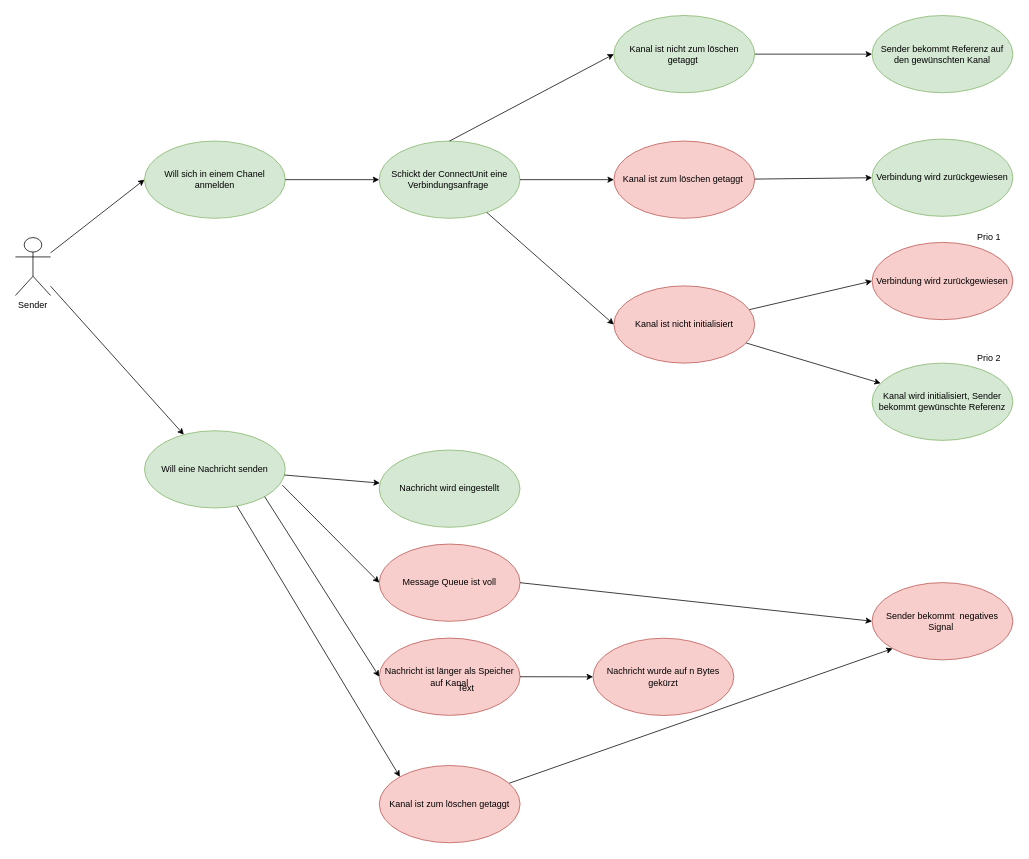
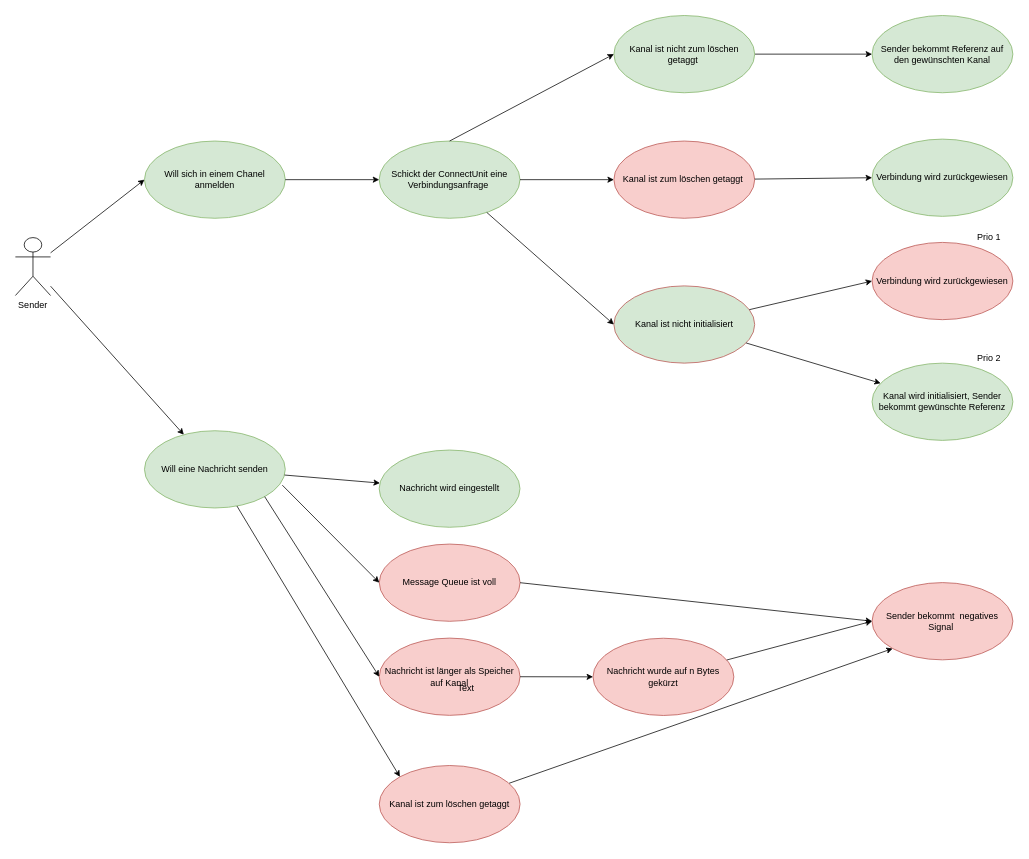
- <mxCell id="10" value="Kanal ist nicht initialisiert" style="ellipse;whiteSpace=wrap;html=1;fillColor=#f8cecc;strokeColor=#b85450;" parent="1" vertex="1"><mxGeometry x="818" y="380.5" width="187.765" height="103" as="geometry" /></mxCell>
+ <mxCell id="10" value="Kanal ist nicht initialisiert" style="ellipse;whiteSpace=wrap;html=1;fillColor=#d5e8d4;strokeColor=#b85450;" parent="1" vertex="1"><mxGeometry x="818" y="380.5" width="187.765" height="103" as="geometry" /></mxCell>
+ <mxCell id="37" style="edgeStyle=none;rounded=0;orthogonalLoop=1;jettySize=auto;html=1;entryX=0;entryY=0.5;entryDx=0;entryDy=0;" parent="1" source="34" target="33" edge="1"><mxGeometry relative="1" as="geometry" /></mxCell>
